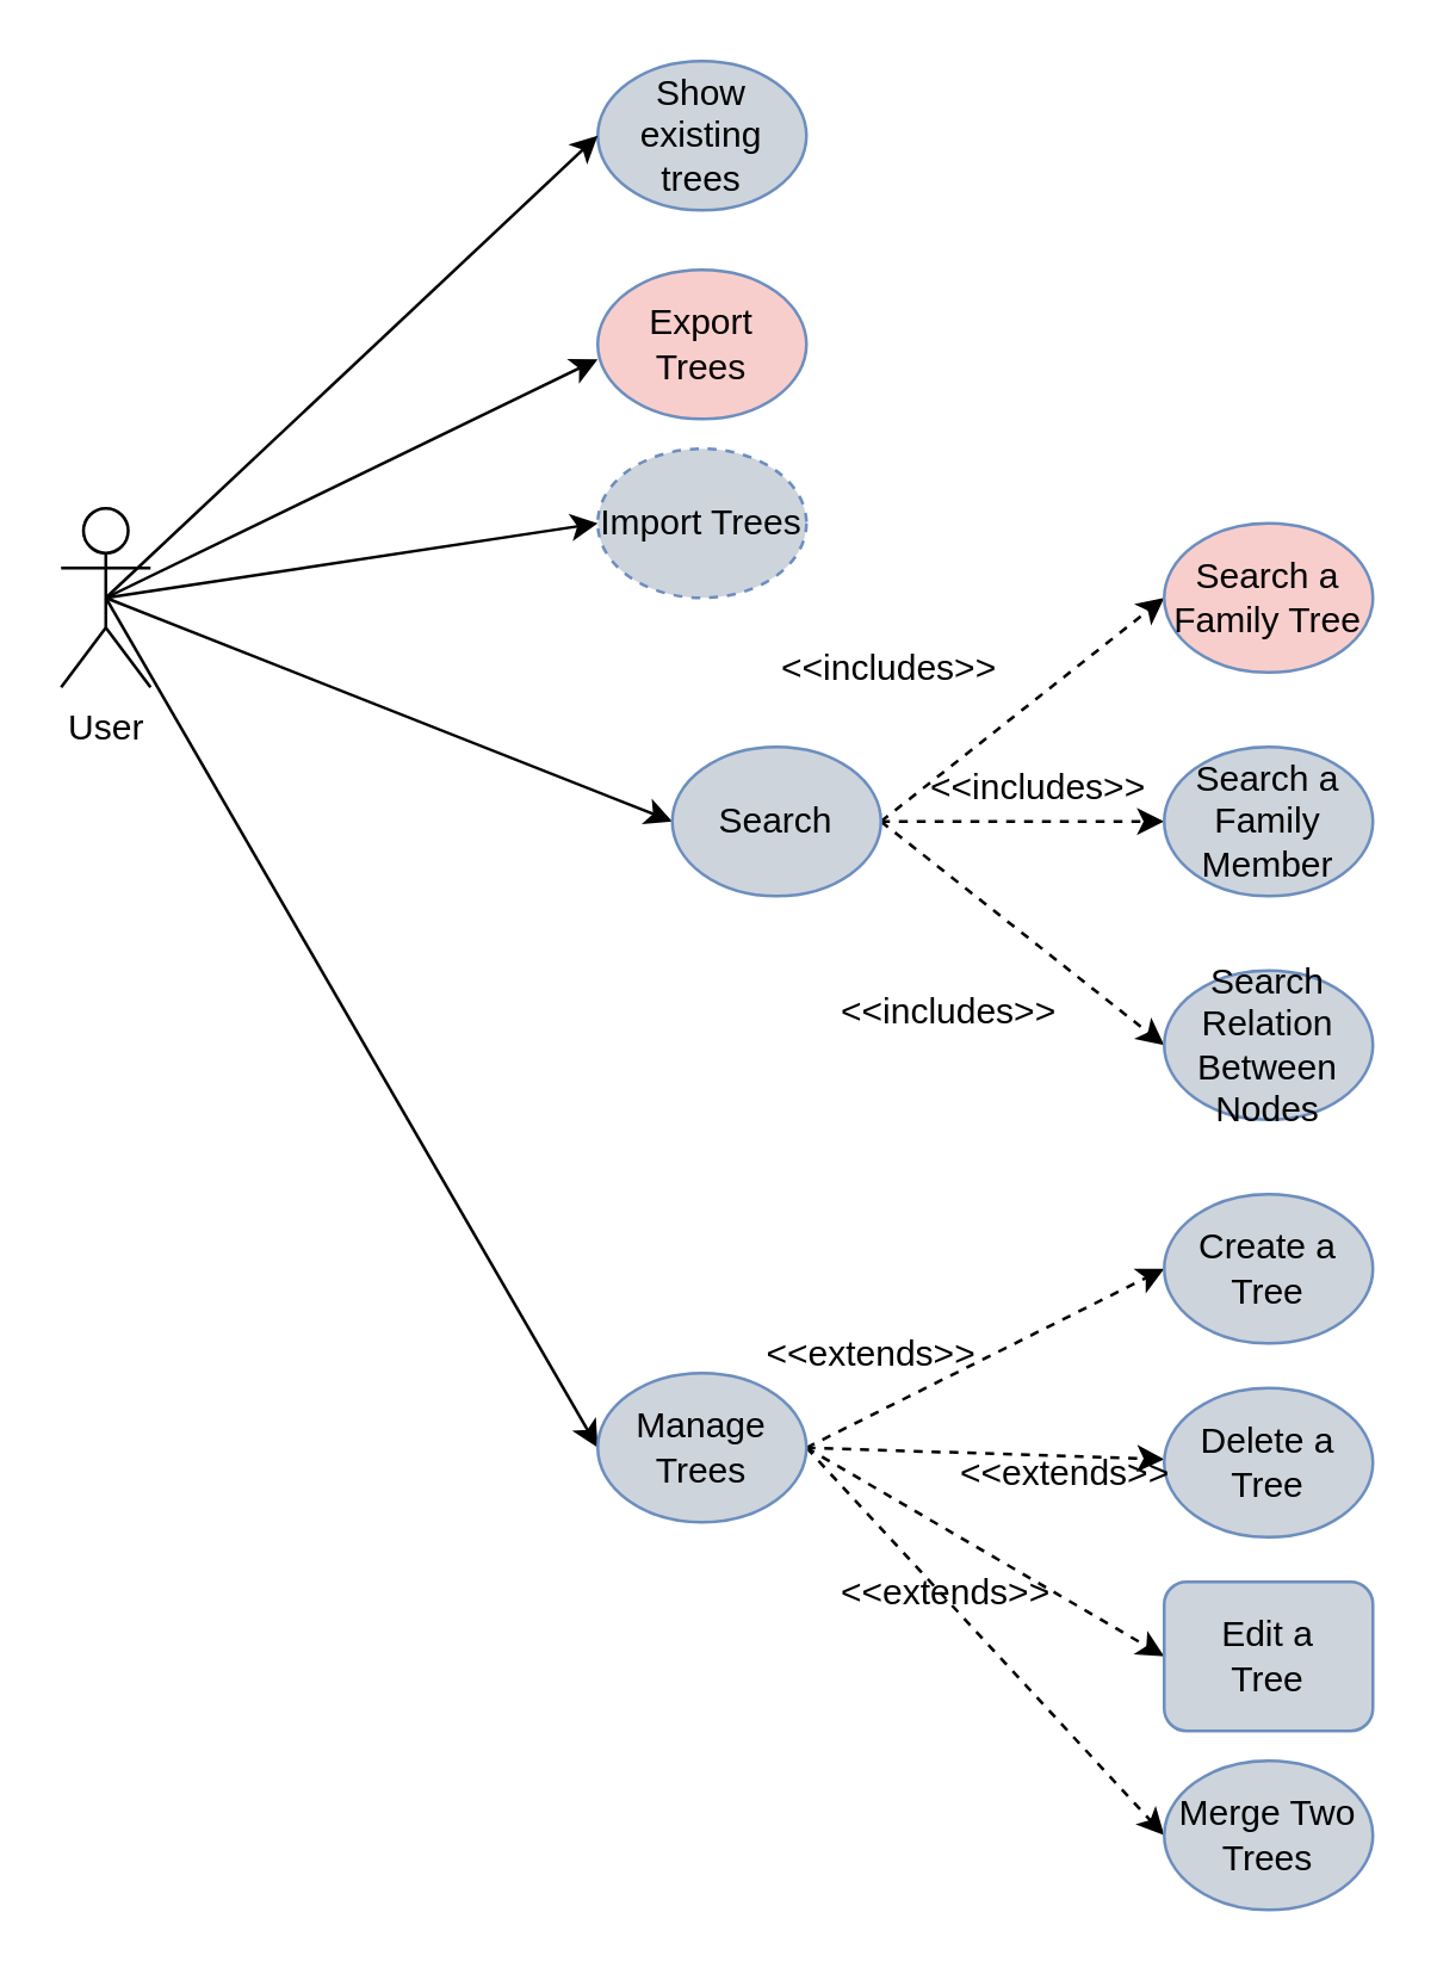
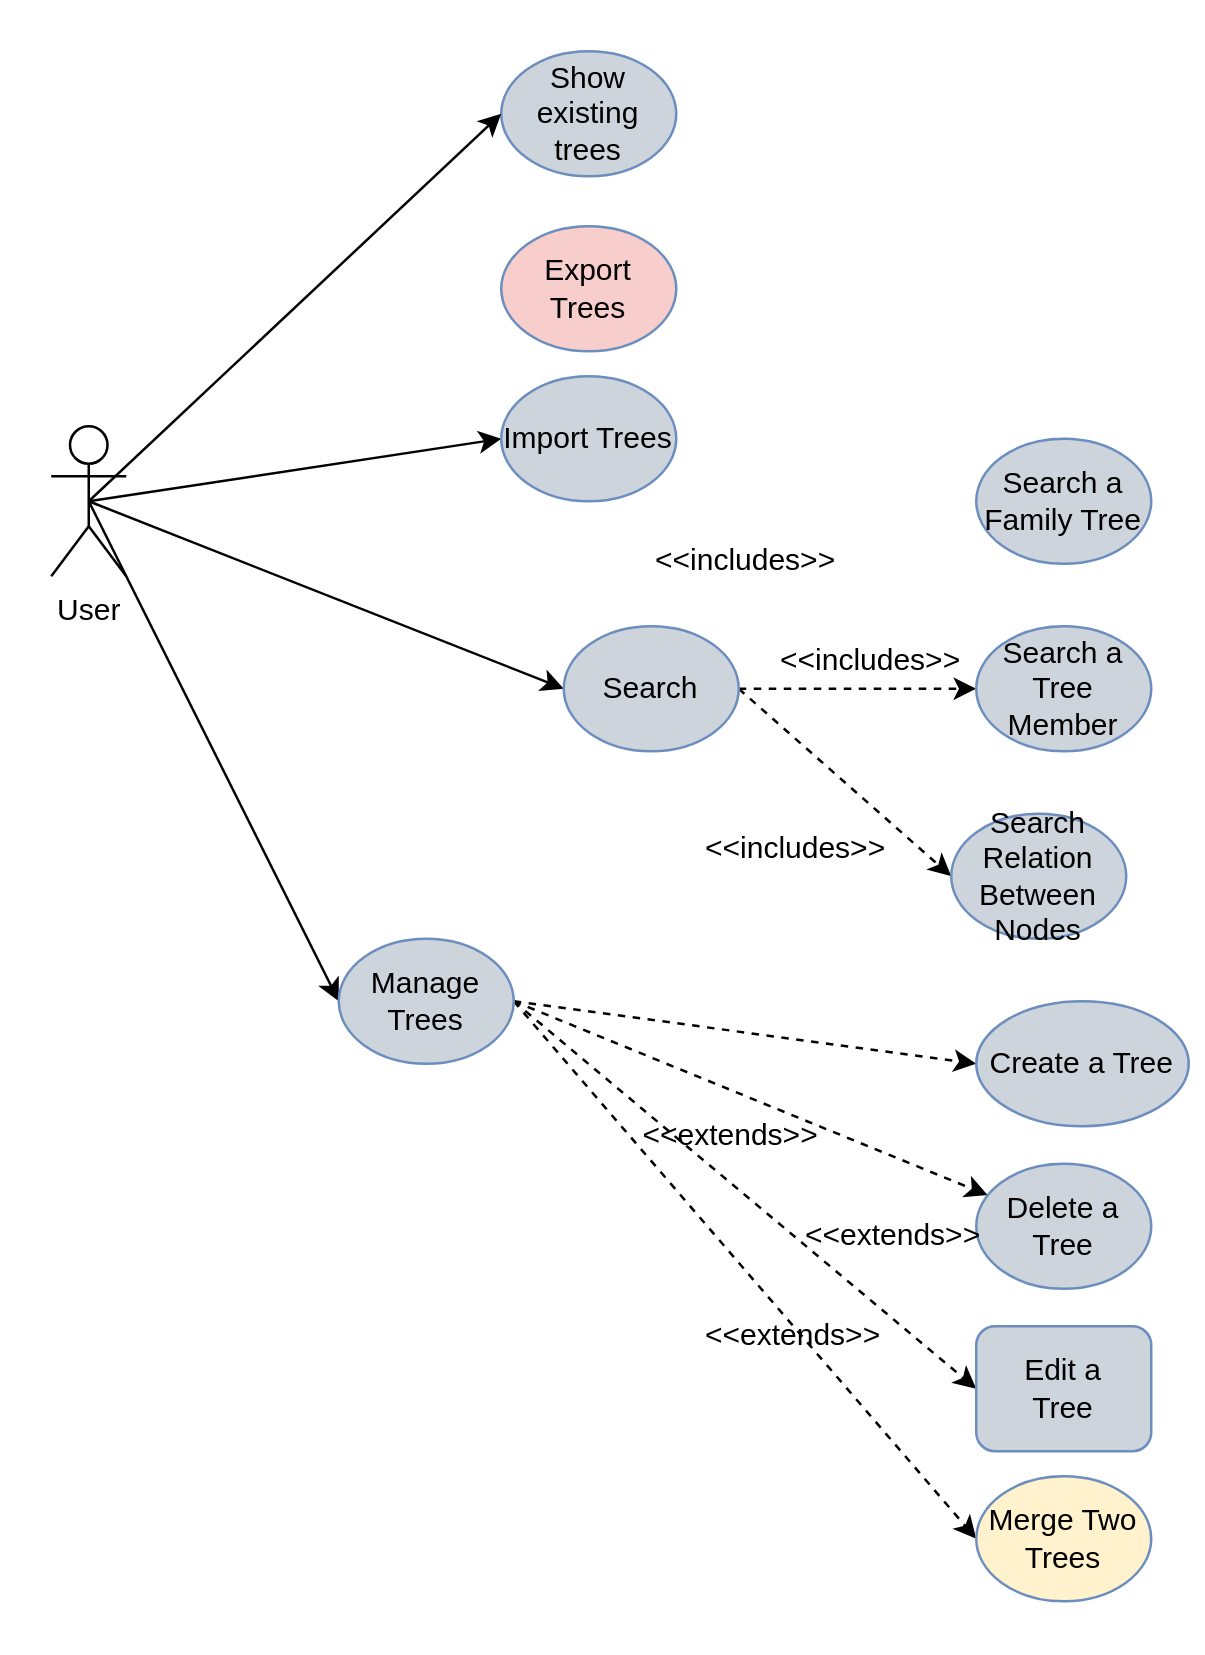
- <mxCell id="2" style="edgeStyle=none;rounded=0;orthogonalLoop=1;jettySize=auto;html=1;exitX=0.5;exitY=0.5;exitDx=0;exitDy=0;exitPerimeter=0;entryX=0;entryY=0.6;entryDx=0;entryDy=0;entryPerimeter=0;" parent="1" source="6" target="8" edge="1"><mxGeometry relative="1" as="geometry" /></mxCell>
- <mxCell id="9" value="&lt;div&gt;Import Trees&lt;/div&gt;" style="ellipse;whiteSpace=wrap;html=1;fillColor=#CED4DB;strokeColor=#6c8ebf;dashed=1;" parent="1" vertex="1"><mxGeometry x="200" y="150" width="70" height="50" as="geometry" /></mxCell>
+ <mxCell id="9" value="&lt;div&gt;Import Trees&lt;/div&gt;" style="ellipse;whiteSpace=wrap;html=1;fillColor=#CED4DB;strokeColor=#6c8ebf;" parent="1" vertex="1"><mxGeometry x="200" y="150" width="70" height="50" as="geometry" /></mxCell>
- <mxCell id="15" value="Search a Family Tree" style="ellipse;whiteSpace=wrap;html=1;fillColor=#f8cecc;strokeColor=#6c8ebf;" parent="1" vertex="1"><mxGeometry x="390" y="175" width="70" height="50" as="geometry" /></mxCell>
+ <mxCell id="15" value="Search a Family Tree" style="ellipse;whiteSpace=wrap;html=1;fillColor=#CED4DB;strokeColor=#6c8ebf;" parent="1" vertex="1"><mxGeometry x="390" y="175" width="70" height="50" as="geometry" /></mxCell>
- <mxCell id="10" style="edgeStyle=none;rounded=0;orthogonalLoop=1;jettySize=auto;html=1;exitX=1;exitY=0.5;exitDx=0;exitDy=0;entryX=0;entryY=0.5;entryDx=0;entryDy=0;dashed=1;" parent="1" source="13" target="15" edge="1"><mxGeometry relative="1" as="geometry"><mxPoint x="360" y="260" as="targetPoint" /></mxGeometry></mxCell>
- <mxCell id="16" value="&lt;div&gt;Search a Family Member&lt;br&gt;&lt;/div&gt;" style="ellipse;whiteSpace=wrap;html=1;fillColor=#CED4DB;strokeColor=#6c8ebf;" parent="1" vertex="1"><mxGeometry x="390" y="250" width="70" height="50" as="geometry" /></mxCell>
+ <mxCell id="16" value="&lt;div&gt;Search a Tree Member&lt;br&gt;&lt;/div&gt;" style="ellipse;whiteSpace=wrap;html=1;fillColor=#CED4DB;strokeColor=#6c8ebf;" parent="1" vertex="1"><mxGeometry x="390" y="250" width="70" height="50" as="geometry" /></mxCell>
- <mxCell id="33" value="Search Relation Between Nodes" style="ellipse;whiteSpace=wrap;html=1;fillColor=#CED4DB;strokeColor=#6c8ebf;" parent="1" vertex="1"><mxGeometry x="390" y="325" width="70" height="50" as="geometry" /></mxCell>
+ <mxCell id="33" value="Search Relation Between Nodes" style="ellipse;whiteSpace=wrap;html=1;fillColor=#CED4DB;strokeColor=#6c8ebf;" parent="1" vertex="1"><mxGeometry x="380" y="325" width="70" height="50" as="geometry" /></mxCell>
- <mxCell id="22" value="Create a Tree" style="ellipse;whiteSpace=wrap;html=1;fillColor=#CED4DB;strokeColor=#6c8ebf;" parent="1" vertex="1"><mxGeometry x="390" y="400" width="70" height="50" as="geometry" /></mxCell>
+ <mxCell id="22" value="Create a Tree" style="ellipse;whiteSpace=wrap;html=1;fillColor=#CED4DB;strokeColor=#6c8ebf;" parent="1" vertex="1"><mxGeometry x="390" y="400" width="85" height="50" as="geometry" /></mxCell>
- <mxCell id="21" value="&lt;div&gt;Manage Trees&lt;/div&gt;" style="ellipse;whiteSpace=wrap;html=1;fillColor=#CED4DB;strokeColor=#6c8ebf;" parent="1" vertex="1"><mxGeometry x="200" y="460" width="70" height="50" as="geometry" /></mxCell>
+ <mxCell id="21" value="&lt;div&gt;Manage Trees&lt;/div&gt;" style="ellipse;whiteSpace=wrap;html=1;fillColor=#CED4DB;strokeColor=#6c8ebf;" parent="1" vertex="1"><mxGeometry x="135" y="375" width="70" height="50" as="geometry" /></mxCell>
- <mxCell id="34" value="Merge Two Trees" style="ellipse;whiteSpace=wrap;html=1;fillColor=#CED4DB;strokeColor=#6c8ebf;" parent="1" vertex="1"><mxGeometry x="390" y="590" width="70" height="50" as="geometry" /></mxCell>
+ <mxCell id="34" value="Merge Two Trees" style="ellipse;whiteSpace=wrap;html=1;fillColor=#fff2cc;strokeColor=#6c8ebf;" parent="1" vertex="1"><mxGeometry x="390" y="590" width="70" height="50" as="geometry" /></mxCell>
